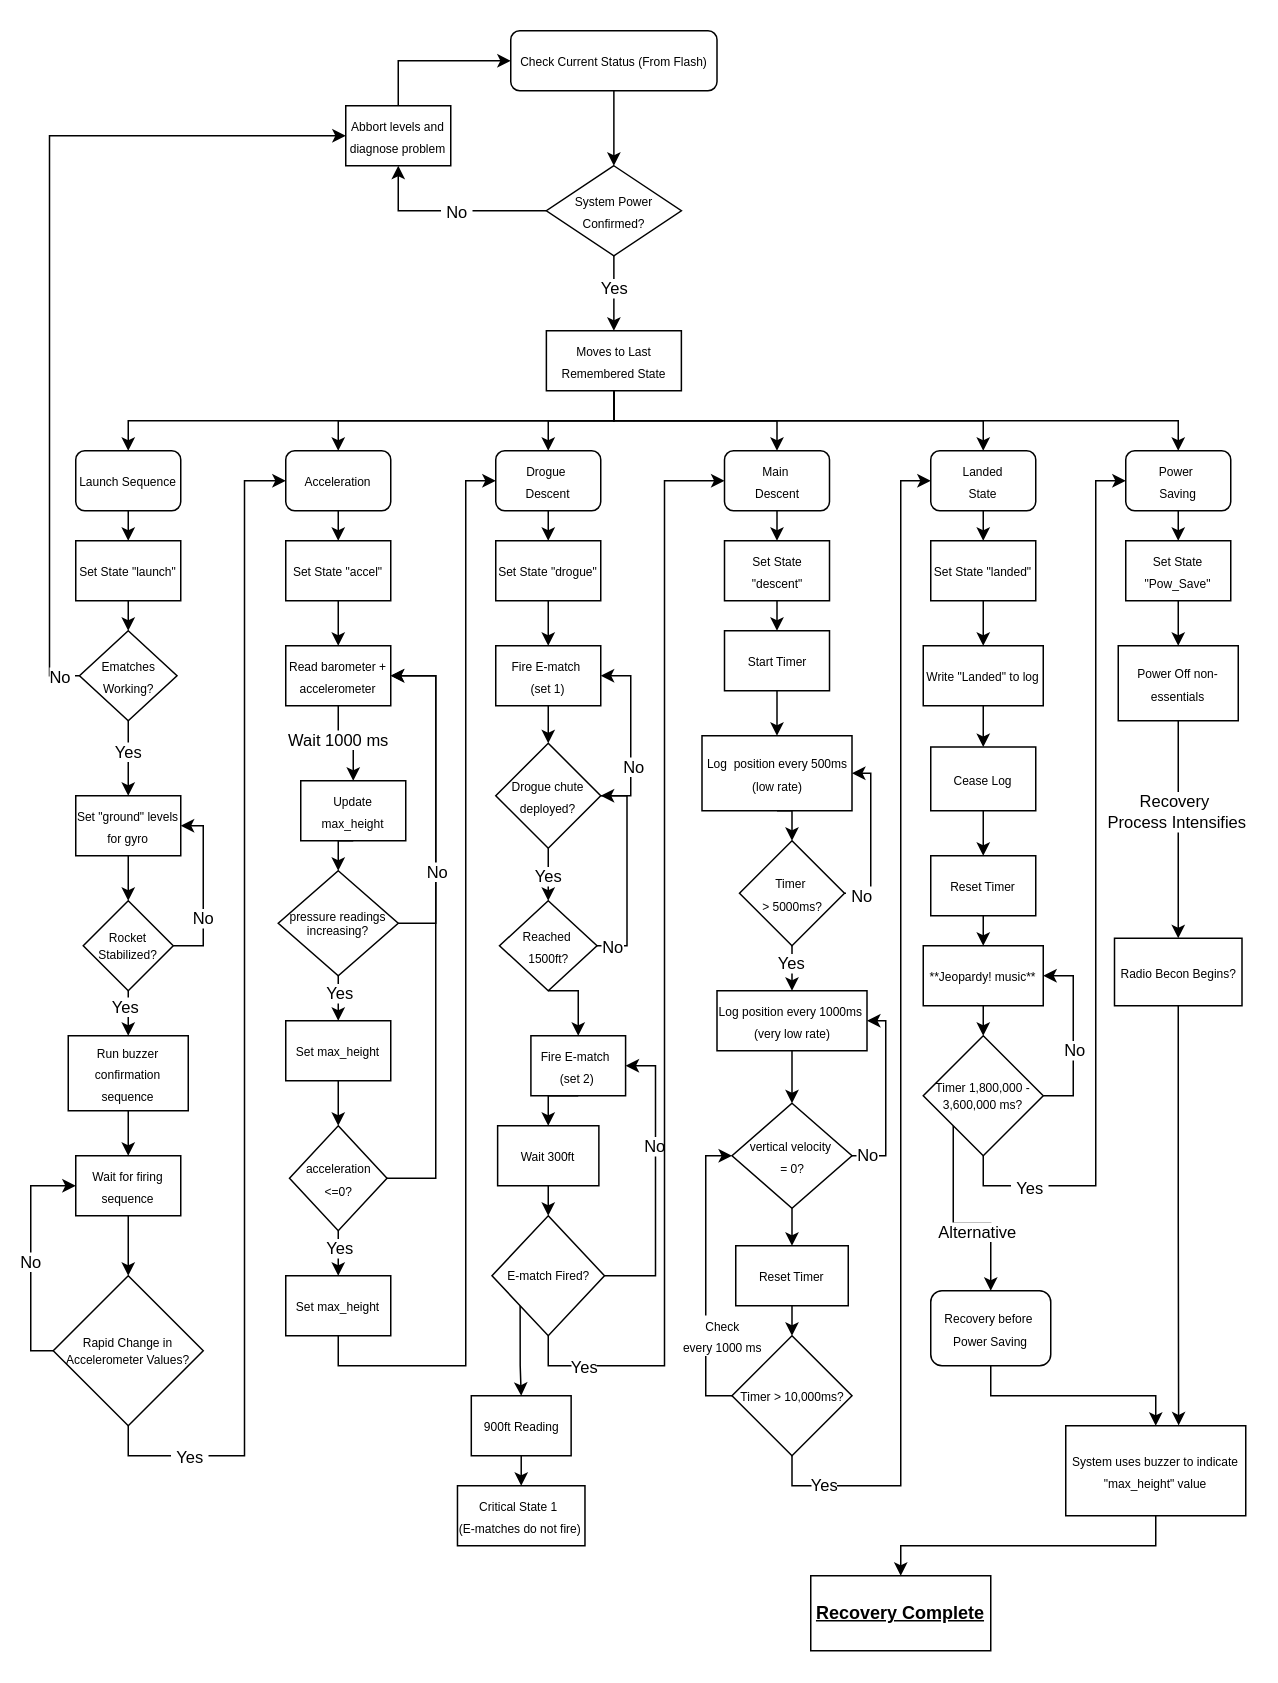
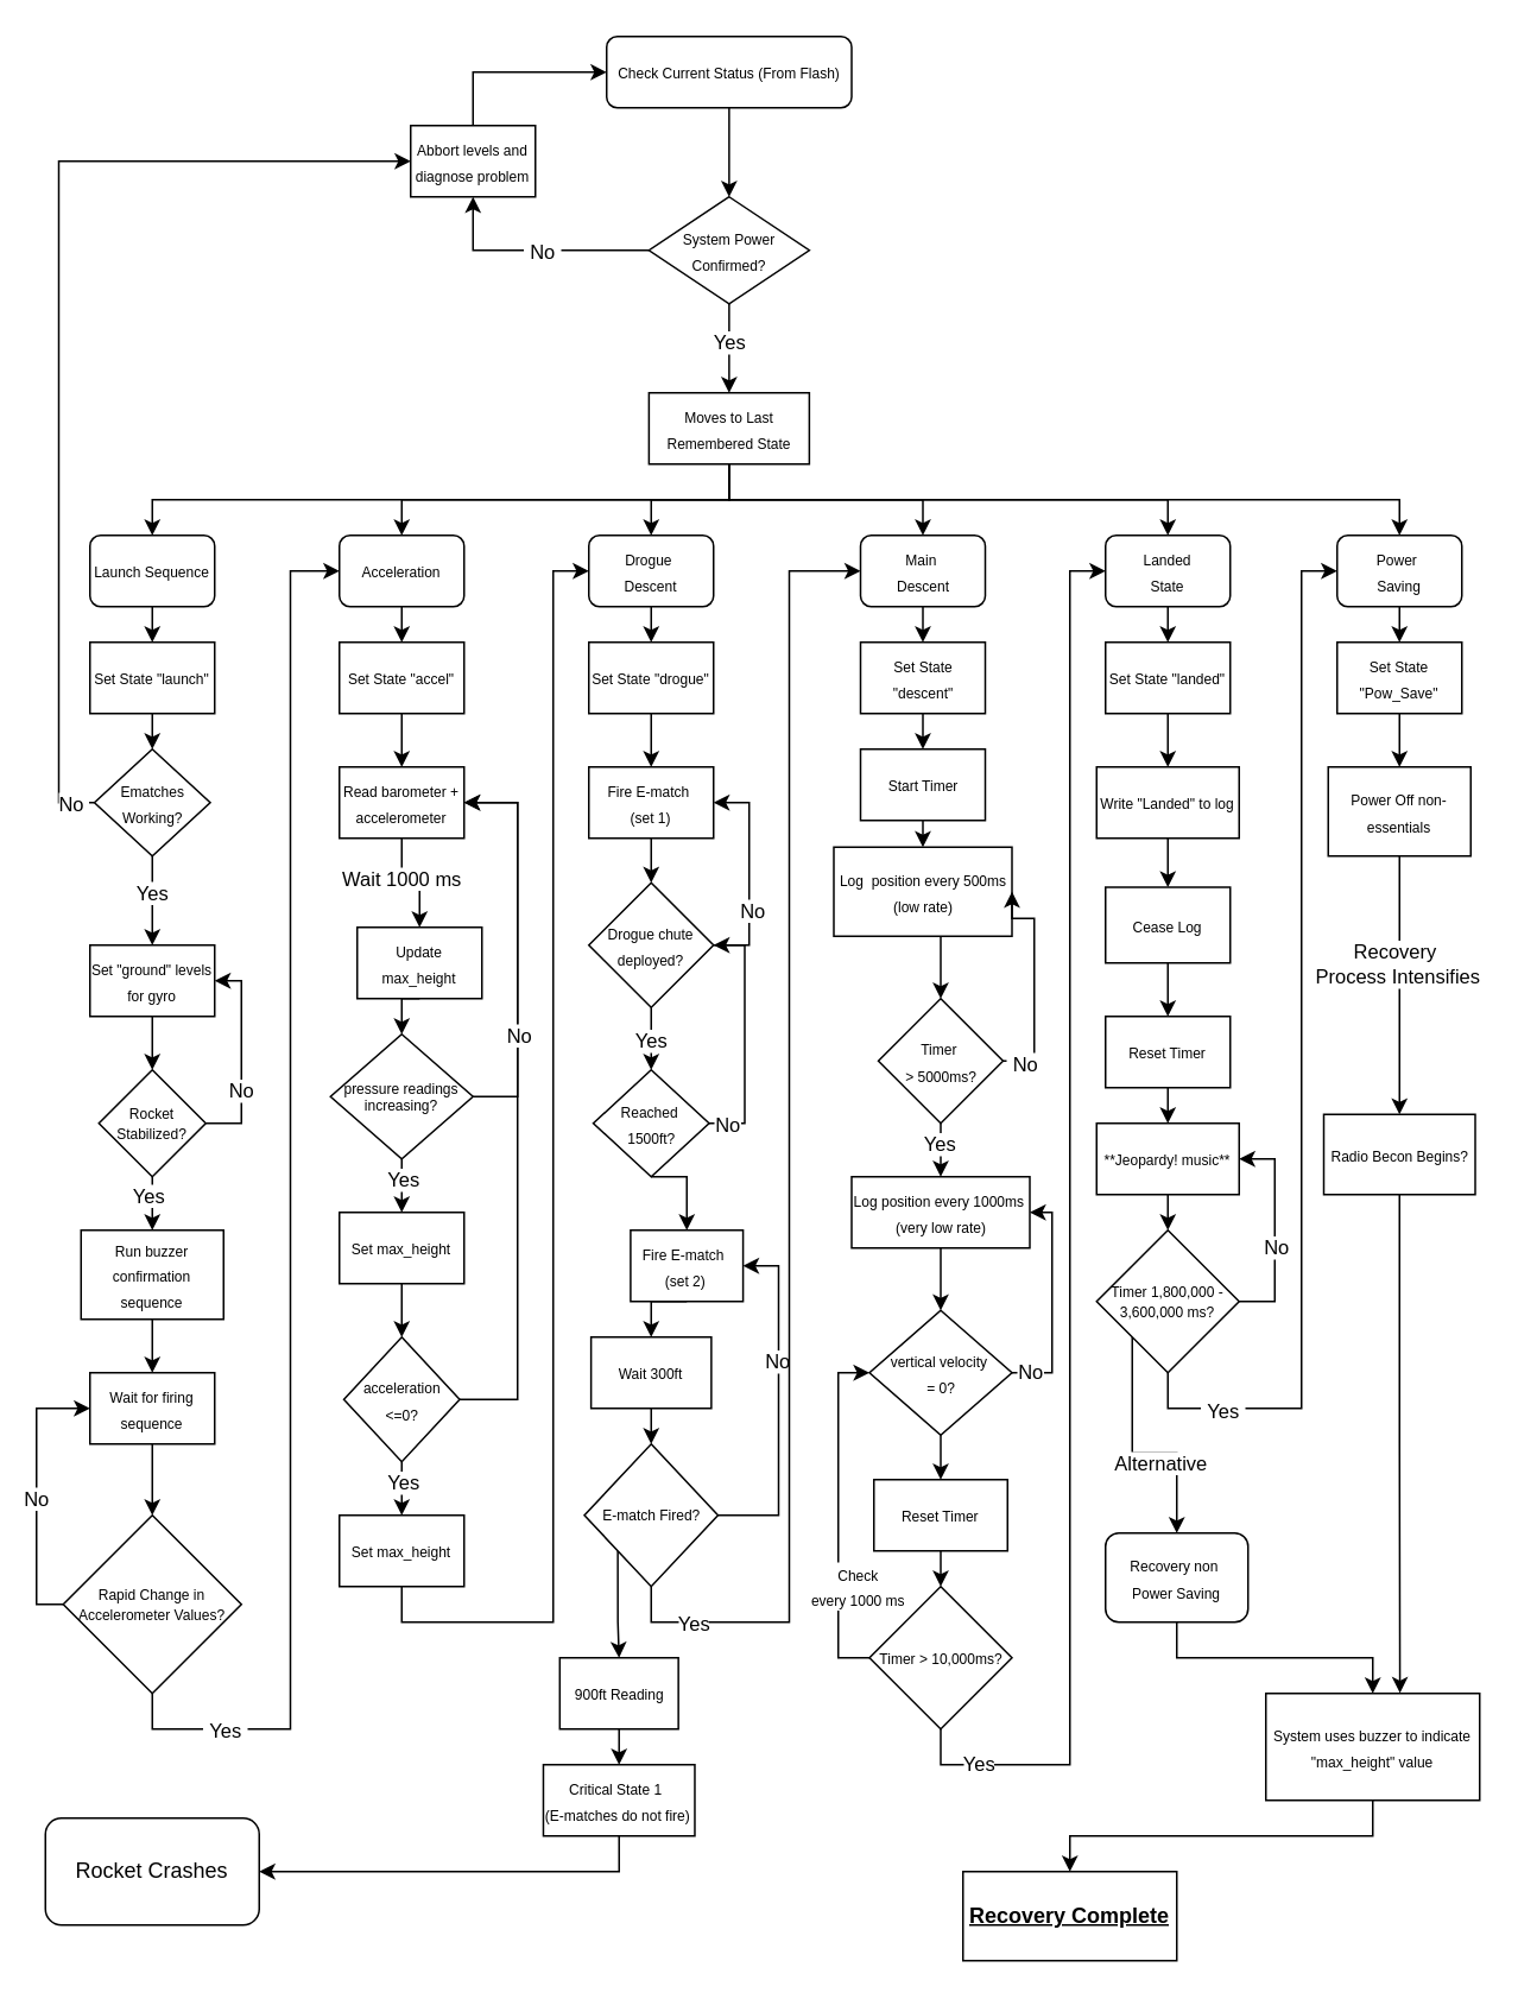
- <mxCell id="110" value="&lt;font style=&quot;font-size: 8px;&quot;&gt;Log&amp;nbsp; position every 500ms&lt;/font&gt;&lt;div&gt;&lt;font style=&quot;font-size: 8px;&quot;&gt;(low rate)&lt;/font&gt;&lt;/div&gt;" style="whiteSpace=wrap;html=1;" parent="1" vertex="1"><mxGeometry x="467.5" y="490" width="100" height="50" as="geometry" /></mxCell>
+ <mxCell id="110" value="&lt;font style=&quot;font-size: 8px;&quot;&gt;Log&amp;nbsp; position every 500ms&lt;/font&gt;&lt;div&gt;&lt;font style=&quot;font-size: 8px;&quot;&gt;(low rate)&lt;/font&gt;&lt;/div&gt;" style="whiteSpace=wrap;html=1;" parent="1" vertex="1"><mxGeometry x="467.5" y="475" width="100" height="50" as="geometry" /></mxCell>
- <mxCell id="145" value="&lt;font style=&quot;font-size: 8px;&quot;&gt;Recovery before&amp;nbsp;&lt;/font&gt;&lt;div&gt;&lt;font style=&quot;font-size: 8px;&quot;&gt;Power Saving&lt;/font&gt;&lt;/div&gt;" style="rounded=1;whiteSpace=wrap;html=1;" parent="1" vertex="1"><mxGeometry x="620" y="860" width="80" height="50" as="geometry" /></mxCell>
+ <mxCell id="145" value="&lt;font style=&quot;font-size: 8px;&quot;&gt;Recovery non&amp;nbsp;&lt;/font&gt;&lt;div&gt;&lt;font style=&quot;font-size: 8px;&quot;&gt;Power Saving&lt;/font&gt;&lt;/div&gt;" style="rounded=1;whiteSpace=wrap;html=1;" parent="1" vertex="1"><mxGeometry x="620" y="860" width="80" height="50" as="geometry" /></mxCell>
+ <mxCell id="102" value="Rocket Crashes" style="rounded=1;whiteSpace=wrap;html=1;" parent="1" vertex="1"><mxGeometry x="25" y="1020" width="120" height="60" as="geometry" /></mxCell>
+ <mxCell id="103" style="edgeStyle=orthogonalEdgeStyle;rounded=0;orthogonalLoop=1;jettySize=auto;html=1;exitX=0.5;exitY=1;exitDx=0;exitDy=0;entryX=1;entryY=0.5;entryDx=0;entryDy=0;" parent="1" source="104" target="102" edge="1"><mxGeometry relative="1" as="geometry" /></mxCell>
